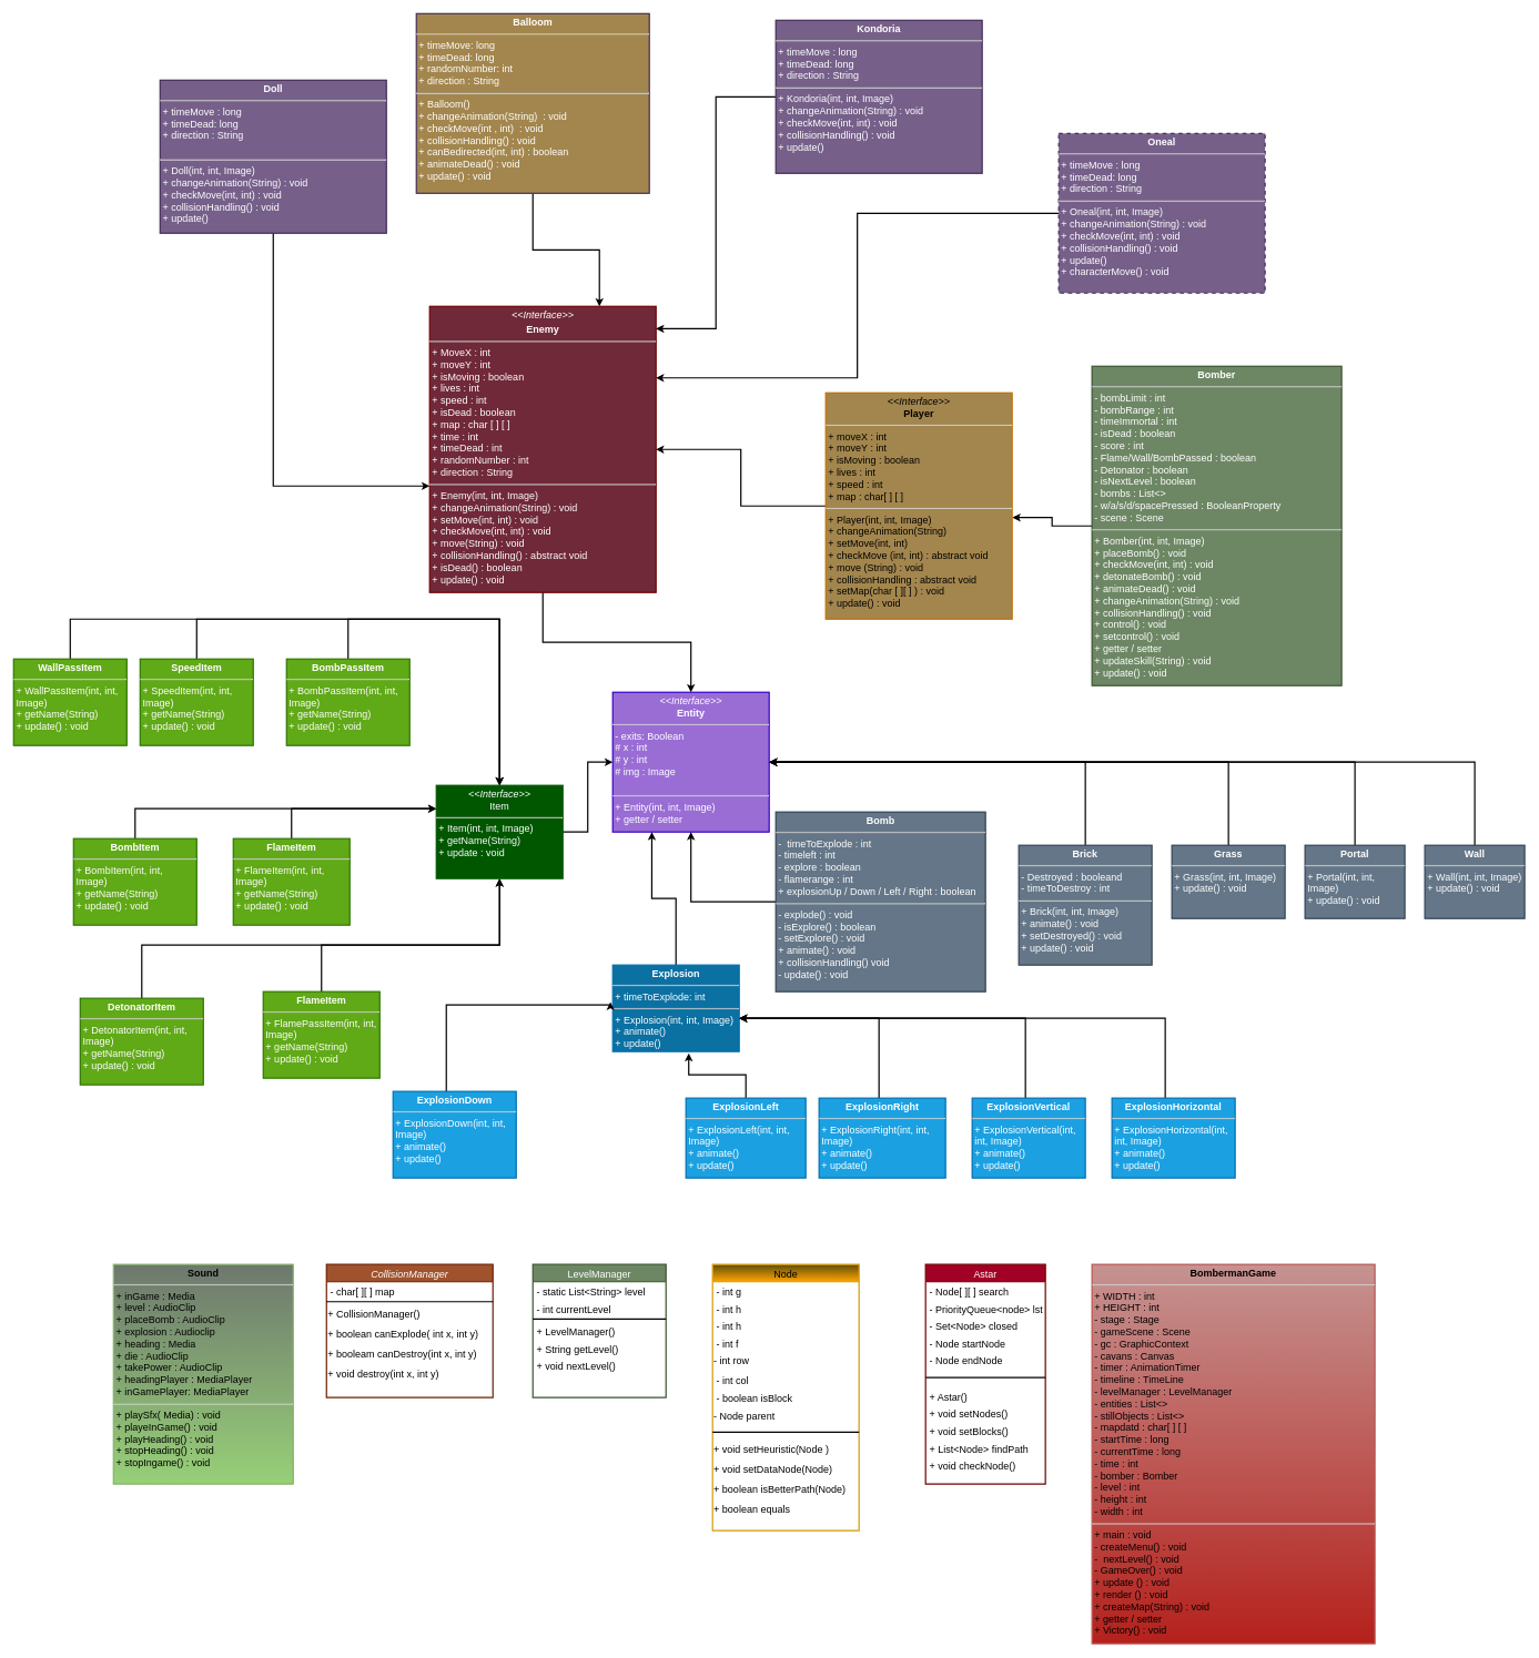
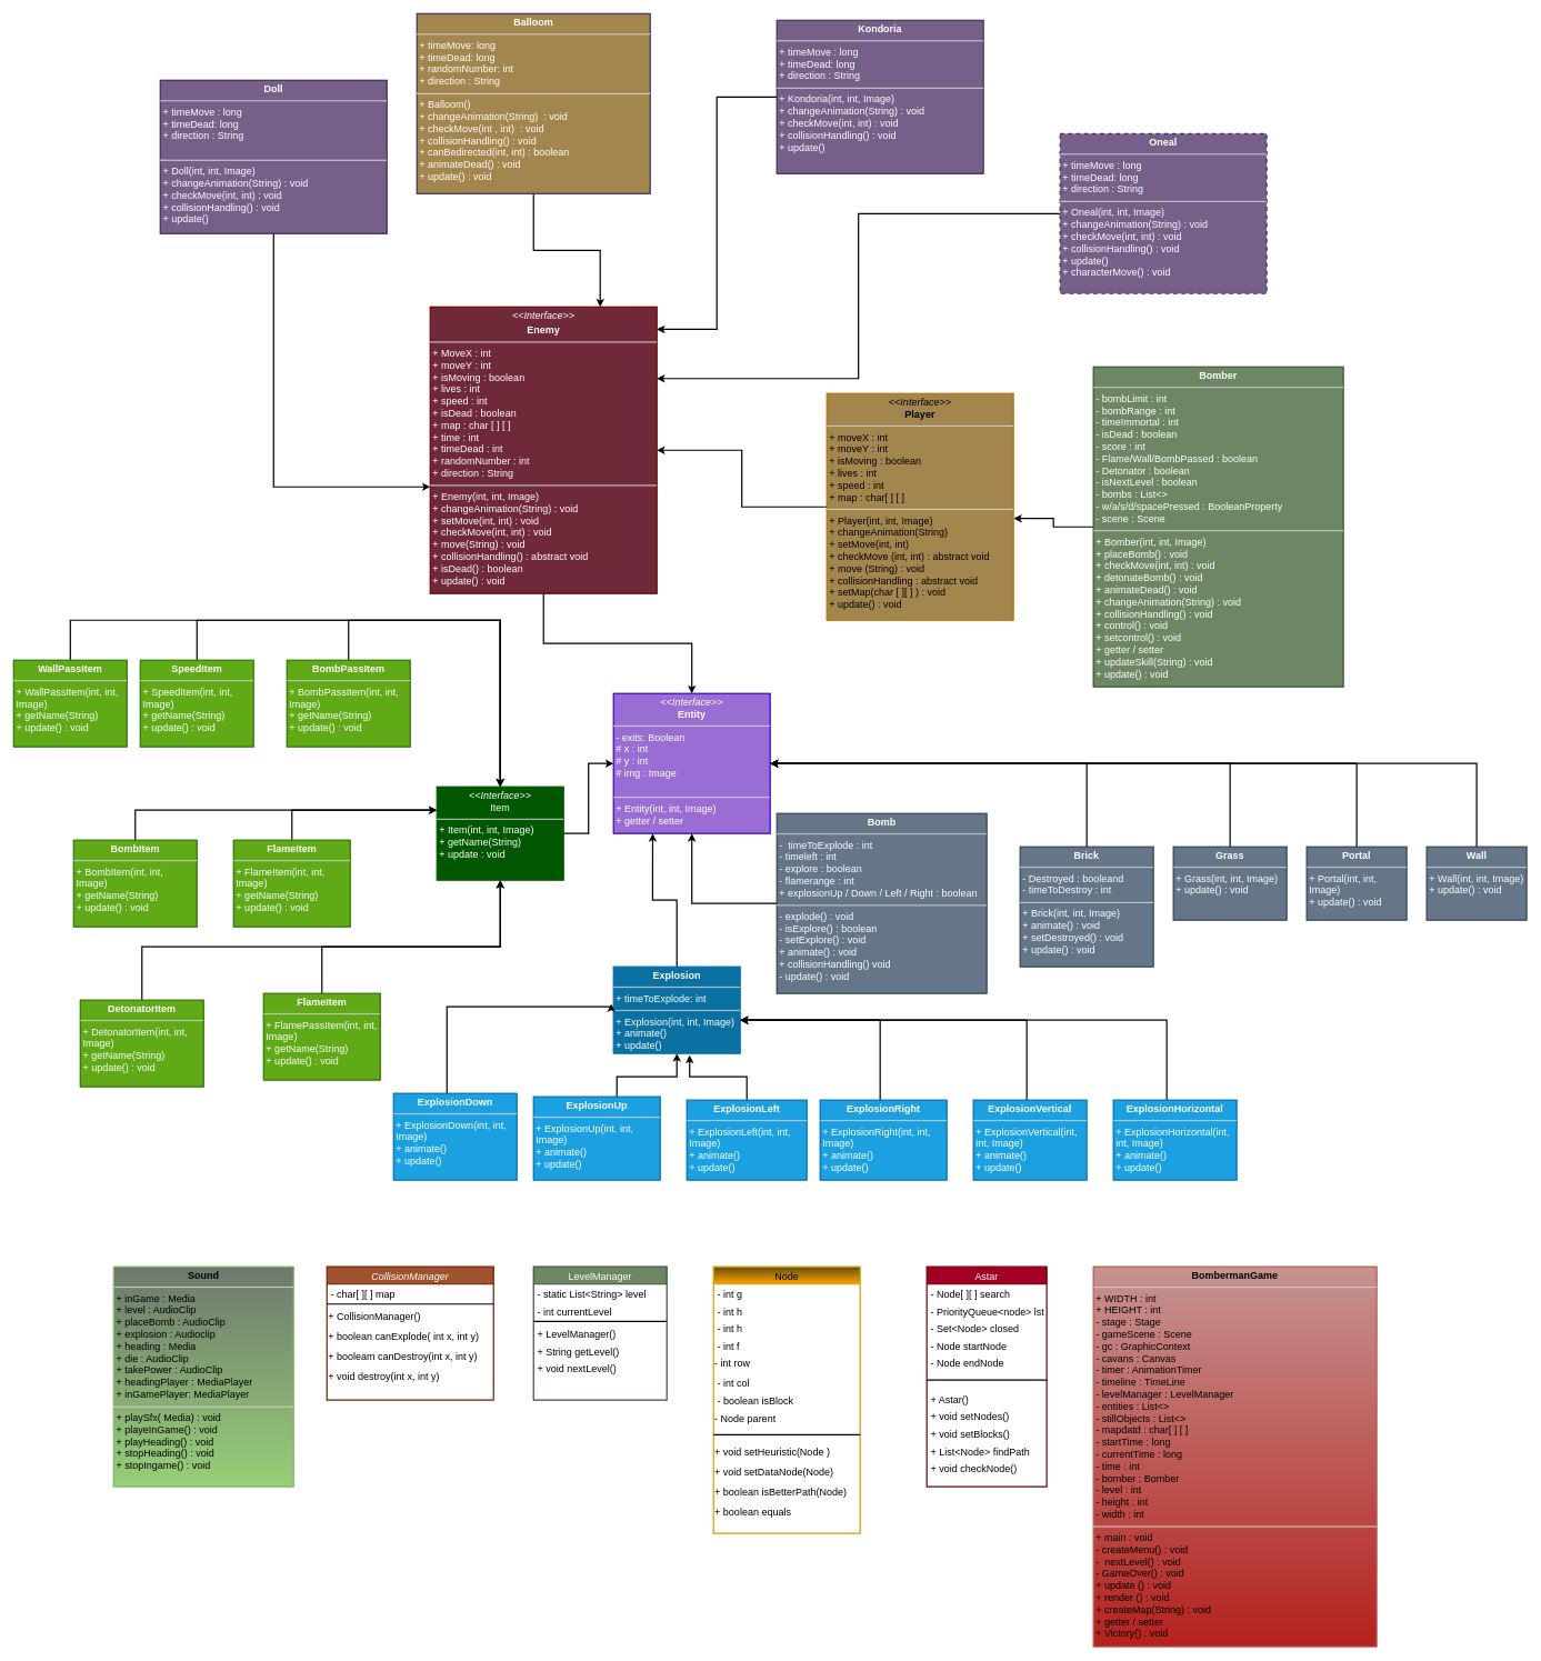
+ <mxCell id="53" style="edgeStyle=orthogonalEdgeStyle;rounded=0;orthogonalLoop=1;jettySize=auto;html=1;entryX=0.5;entryY=1;entryDx=0;entryDy=0;fontSize=15;strokeWidth=2;" parent="1" source="54" target="50" edge="1"><mxGeometry relative="1" as="geometry"><Array as="points"><mxPoint x="925" y="1615" /><mxPoint x="1015" y="1615" /></Array></mxGeometry></mxCell>
+ <mxCell id="54" value="&lt;p style=&quot;margin: 4px 0px 0px; text-align: center; font-size: 15px;&quot;&gt;&lt;b style=&quot;font-size: 15px;&quot;&gt;ExplosionUp&lt;/b&gt;&lt;/p&gt;&lt;hr style=&quot;font-size: 15px;&quot;&gt;&lt;p style=&quot;margin: 0px 0px 0px 4px; font-size: 15px;&quot;&gt;+ ExplosionUp(int, int, Image)&lt;/p&gt;&lt;p style=&quot;margin: 0px 0px 0px 4px; font-size: 15px;&quot;&gt;+ animate()&lt;/p&gt;&lt;p style=&quot;margin: 0px 0px 0px 4px; font-size: 15px;&quot;&gt;+ update()&lt;/p&gt;&lt;p style=&quot;margin: 0px 0px 0px 4px; font-size: 15px;&quot;&gt;&lt;br style=&quot;font-size: 15px;&quot;&gt;&lt;/p&gt;" style="verticalAlign=top;align=left;overflow=fill;fontSize=15;fontFamily=Helvetica;html=1;whiteSpace=wrap;strokeWidth=2;fillColor=#1ba1e2;fontColor=#ffffff;strokeColor=#006EAF;" parent="1" vertex="1"><mxGeometry x="800" y="1645" width="190" height="125" as="geometry" /></mxCell>
